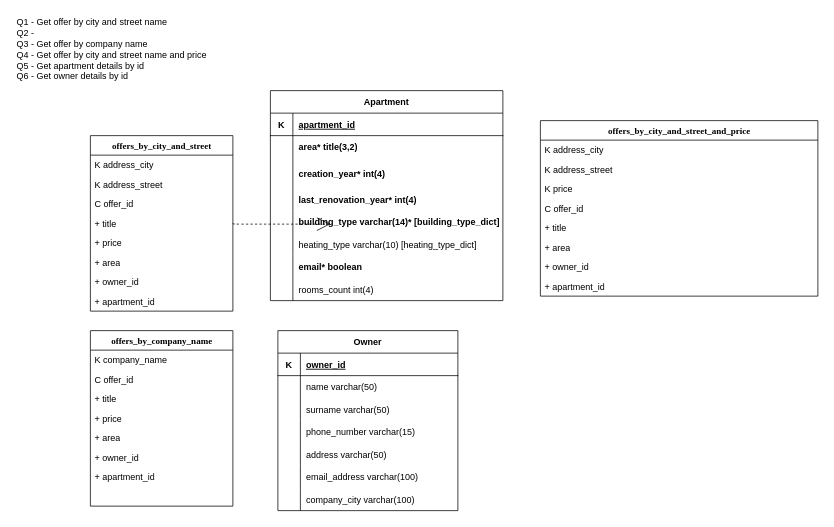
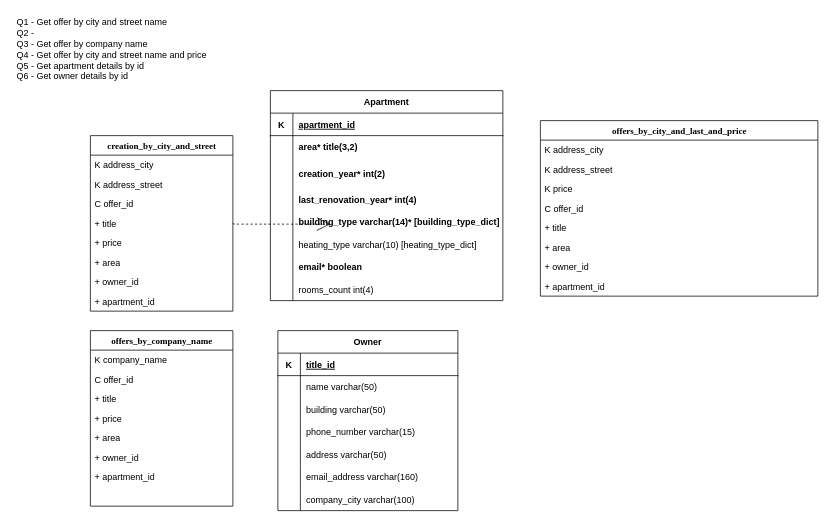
- <mxCell id="68" value="offers_by_city_and_street_and_price" style="swimlane;html=1;fontStyle=1;align=center;verticalAlign=top;childLayout=stackLayout;horizontal=1;startSize=26;horizontalStack=0;resizeParent=1;resizeLast=0;collapsible=1;marginBottom=0;swimlaneFillColor=#ffffff;rounded=0;shadow=0;comic=0;labelBackgroundColor=none;strokeWidth=1;fillColor=none;fontFamily=Verdana;fontSize=12" vertex="1" parent="1"><mxGeometry x="720" y="160" width="370" height="234" as="geometry" /></mxCell>
+ <mxCell id="68" value="offers_by_city_and_last_and_price" style="swimlane;html=1;fontStyle=1;align=center;verticalAlign=top;childLayout=stackLayout;horizontal=1;startSize=26;horizontalStack=0;resizeParent=1;resizeLast=0;collapsible=1;marginBottom=0;swimlaneFillColor=#ffffff;rounded=0;shadow=0;comic=0;labelBackgroundColor=none;strokeWidth=1;fillColor=none;fontFamily=Verdana;fontSize=12" vertex="1" parent="1"><mxGeometry x="720" y="160" width="370" height="234" as="geometry" /></mxCell>
- <mxCell id="2" value="offers_by_city_and_street" style="swimlane;html=1;fontStyle=1;align=center;verticalAlign=top;childLayout=stackLayout;horizontal=1;startSize=26;horizontalStack=0;resizeParent=1;resizeLast=0;collapsible=1;marginBottom=0;swimlaneFillColor=#ffffff;rounded=0;shadow=0;comic=0;labelBackgroundColor=none;strokeWidth=1;fillColor=none;fontFamily=Verdana;fontSize=12" parent="1" vertex="1"><mxGeometry x="120" y="180" width="190" height="234" as="geometry" /></mxCell>
+ <mxCell id="2" value="creation_by_city_and_street" style="swimlane;html=1;fontStyle=1;align=center;verticalAlign=top;childLayout=stackLayout;horizontal=1;startSize=26;horizontalStack=0;resizeParent=1;resizeLast=0;collapsible=1;marginBottom=0;swimlaneFillColor=#ffffff;rounded=0;shadow=0;comic=0;labelBackgroundColor=none;strokeWidth=1;fillColor=none;fontFamily=Verdana;fontSize=12" parent="1" vertex="1"><mxGeometry x="120" y="180" width="190" height="234" as="geometry" /></mxCell>
- <mxCell id="22" value="creation_year* int(4)" style="shape=partialRectangle;connectable=0;fillColor=none;top=0;left=0;bottom=0;right=0;align=left;spacingLeft=6;overflow=hidden;fontStyle=1" vertex="1" parent="20"><mxGeometry x="30" width="280" height="40" as="geometry"><mxRectangle width="280" height="40" as="alternateBounds" /></mxGeometry></mxCell>
+ <mxCell id="22" value="creation_year* int(2)" style="shape=partialRectangle;connectable=0;fillColor=none;top=0;left=0;bottom=0;right=0;align=left;spacingLeft=6;overflow=hidden;fontStyle=1" vertex="1" parent="20"><mxGeometry x="30" width="280" height="40" as="geometry"><mxRectangle width="280" height="40" as="alternateBounds" /></mxGeometry></mxCell>
- <mxCell id="41" value="owner_id" style="shape=partialRectangle;connectable=0;fillColor=none;top=0;left=0;bottom=0;right=0;align=left;spacingLeft=6;fontStyle=5;overflow=hidden;" vertex="1" parent="39"><mxGeometry x="30" width="210" height="30" as="geometry"><mxRectangle width="210" height="30" as="alternateBounds" /></mxGeometry></mxCell>
+ <mxCell id="41" value="title_id" style="shape=partialRectangle;connectable=0;fillColor=none;top=0;left=0;bottom=0;right=0;align=left;spacingLeft=6;fontStyle=5;overflow=hidden;" vertex="1" parent="39"><mxGeometry x="30" width="210" height="30" as="geometry"><mxRectangle width="210" height="30" as="alternateBounds" /></mxGeometry></mxCell>
- <mxCell id="47" value="surname varchar(50)" style="shape=partialRectangle;connectable=0;fillColor=none;top=0;left=0;bottom=0;right=0;align=left;spacingLeft=6;overflow=hidden;" vertex="1" parent="45"><mxGeometry x="30" width="210" height="30" as="geometry"><mxRectangle width="210" height="30" as="alternateBounds" /></mxGeometry></mxCell>
+ <mxCell id="47" value="building varchar(50)" style="shape=partialRectangle;connectable=0;fillColor=none;top=0;left=0;bottom=0;right=0;align=left;spacingLeft=6;overflow=hidden;" vertex="1" parent="45"><mxGeometry x="30" width="210" height="30" as="geometry"><mxRectangle width="210" height="30" as="alternateBounds" /></mxGeometry></mxCell>
- <mxCell id="56" value="email_address varchar(100)" style="shape=partialRectangle;connectable=0;fillColor=none;top=0;left=0;bottom=0;right=0;align=left;spacingLeft=6;overflow=hidden;" vertex="1" parent="54"><mxGeometry x="30" width="210" height="30" as="geometry"><mxRectangle width="210" height="30" as="alternateBounds" /></mxGeometry></mxCell>
+ <mxCell id="56" value="email_address varchar(160)" style="shape=partialRectangle;connectable=0;fillColor=none;top=0;left=0;bottom=0;right=0;align=left;spacingLeft=6;overflow=hidden;" vertex="1" parent="54"><mxGeometry x="30" width="210" height="30" as="geometry"><mxRectangle width="210" height="30" as="alternateBounds" /></mxGeometry></mxCell>
